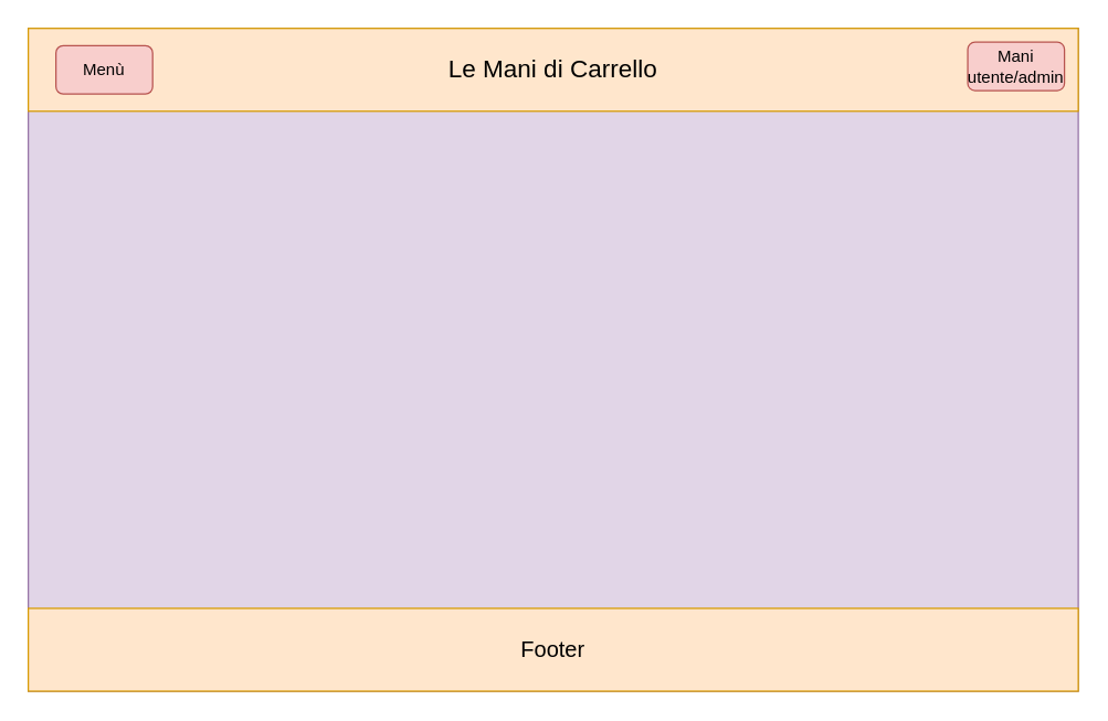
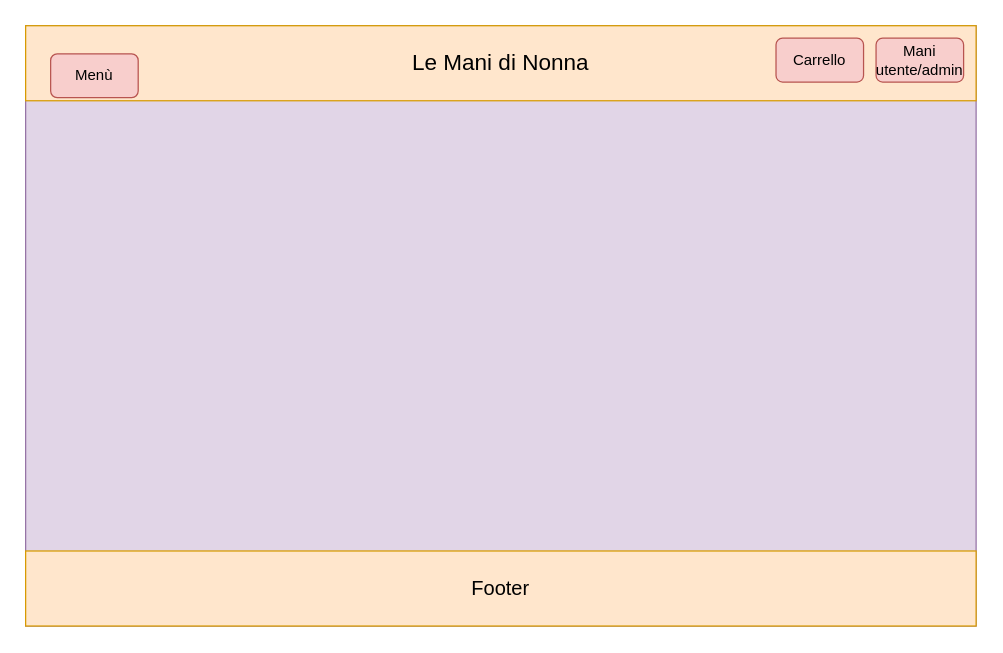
+ <mxCell id="6" value="Carrello" style="rounded=1;whiteSpace=wrap;html=1;fillColor=#f8cecc;strokeColor=#b85450;" parent="1" vertex="1"><mxGeometry x="620" y="30" width="70" height="35" as="geometry" /></mxCell>
- <mxCell id="5" value="Menù" style="rounded=1;whiteSpace=wrap;html=1;fillColor=#f8cecc;strokeColor=#b85450;" parent="1" vertex="1"><mxGeometry x="40" y="32.5" width="70" height="35" as="geometry" /></mxCell>
+ <mxCell id="5" value="Menù" style="rounded=1;whiteSpace=wrap;html=1;fillColor=#f8cecc;strokeColor=#b85450;" parent="1" vertex="1"><mxGeometry x="40" y="42.5" width="70" height="35" as="geometry" /></mxCell>
- <mxCell id="3" value="&lt;font style=&quot;font-size: 18px&quot;&gt;Le Mani di Carrello&lt;/font&gt;" style="rounded=0;whiteSpace=wrap;html=1;fillColor=#ffe6cc;strokeColor=#d79b00;" parent="1" vertex="1"><mxGeometry x="20" y="20" width="760" height="60" as="geometry" /></mxCell>
+ <mxCell id="3" value="&lt;font style=&quot;font-size: 18px&quot;&gt;Le Mani di Nonna&lt;/font&gt;" style="rounded=0;whiteSpace=wrap;html=1;fillColor=#ffe6cc;strokeColor=#d79b00;" parent="1" vertex="1"><mxGeometry x="20" y="20" width="760" height="60" as="geometry" /></mxCell>
